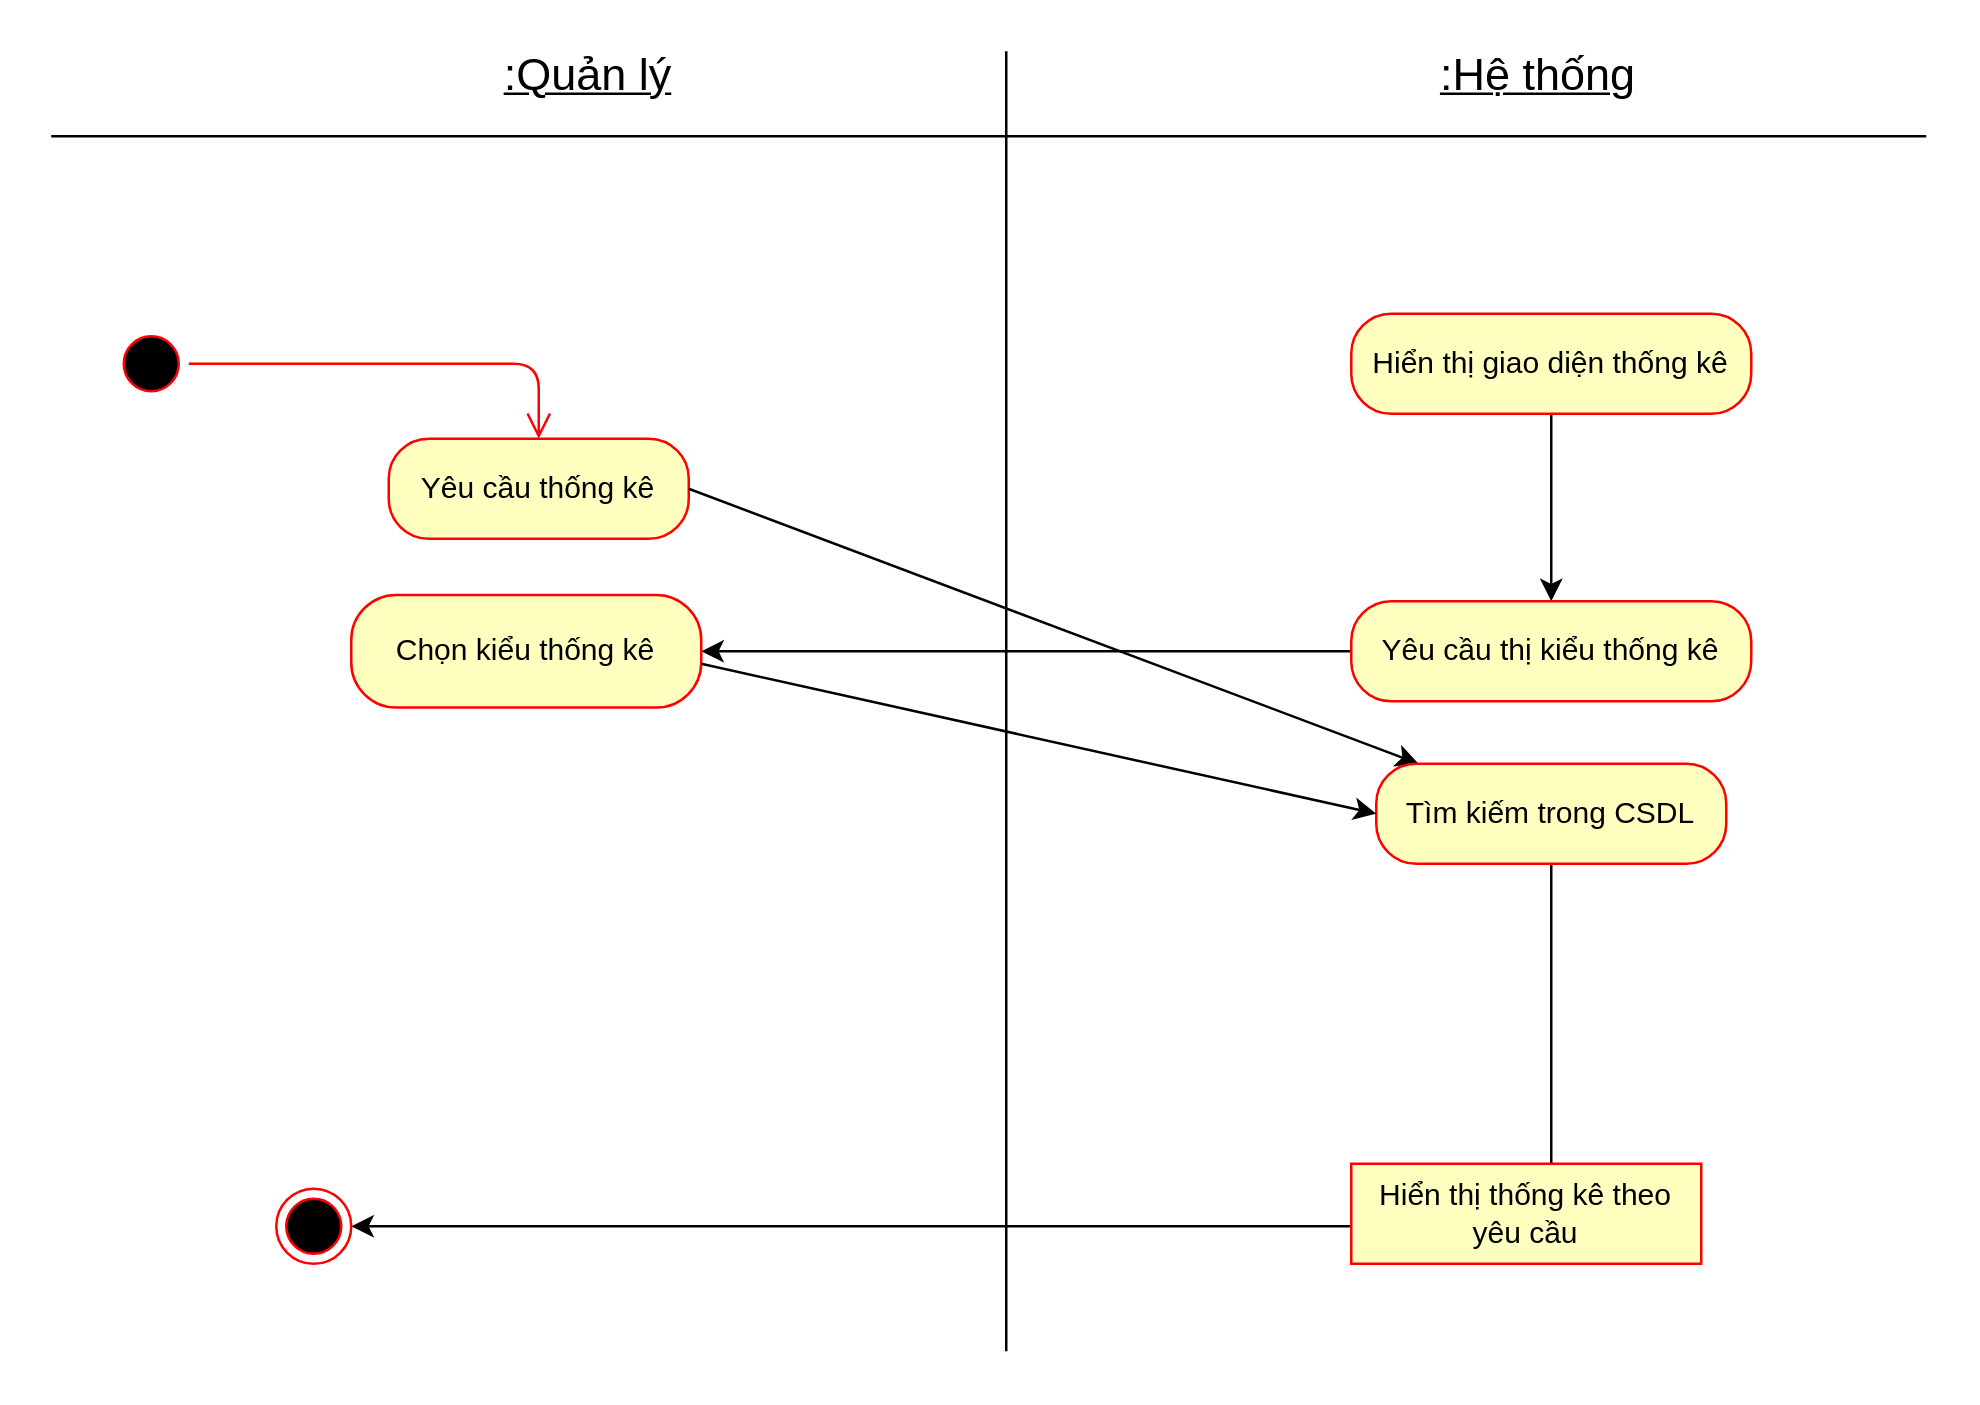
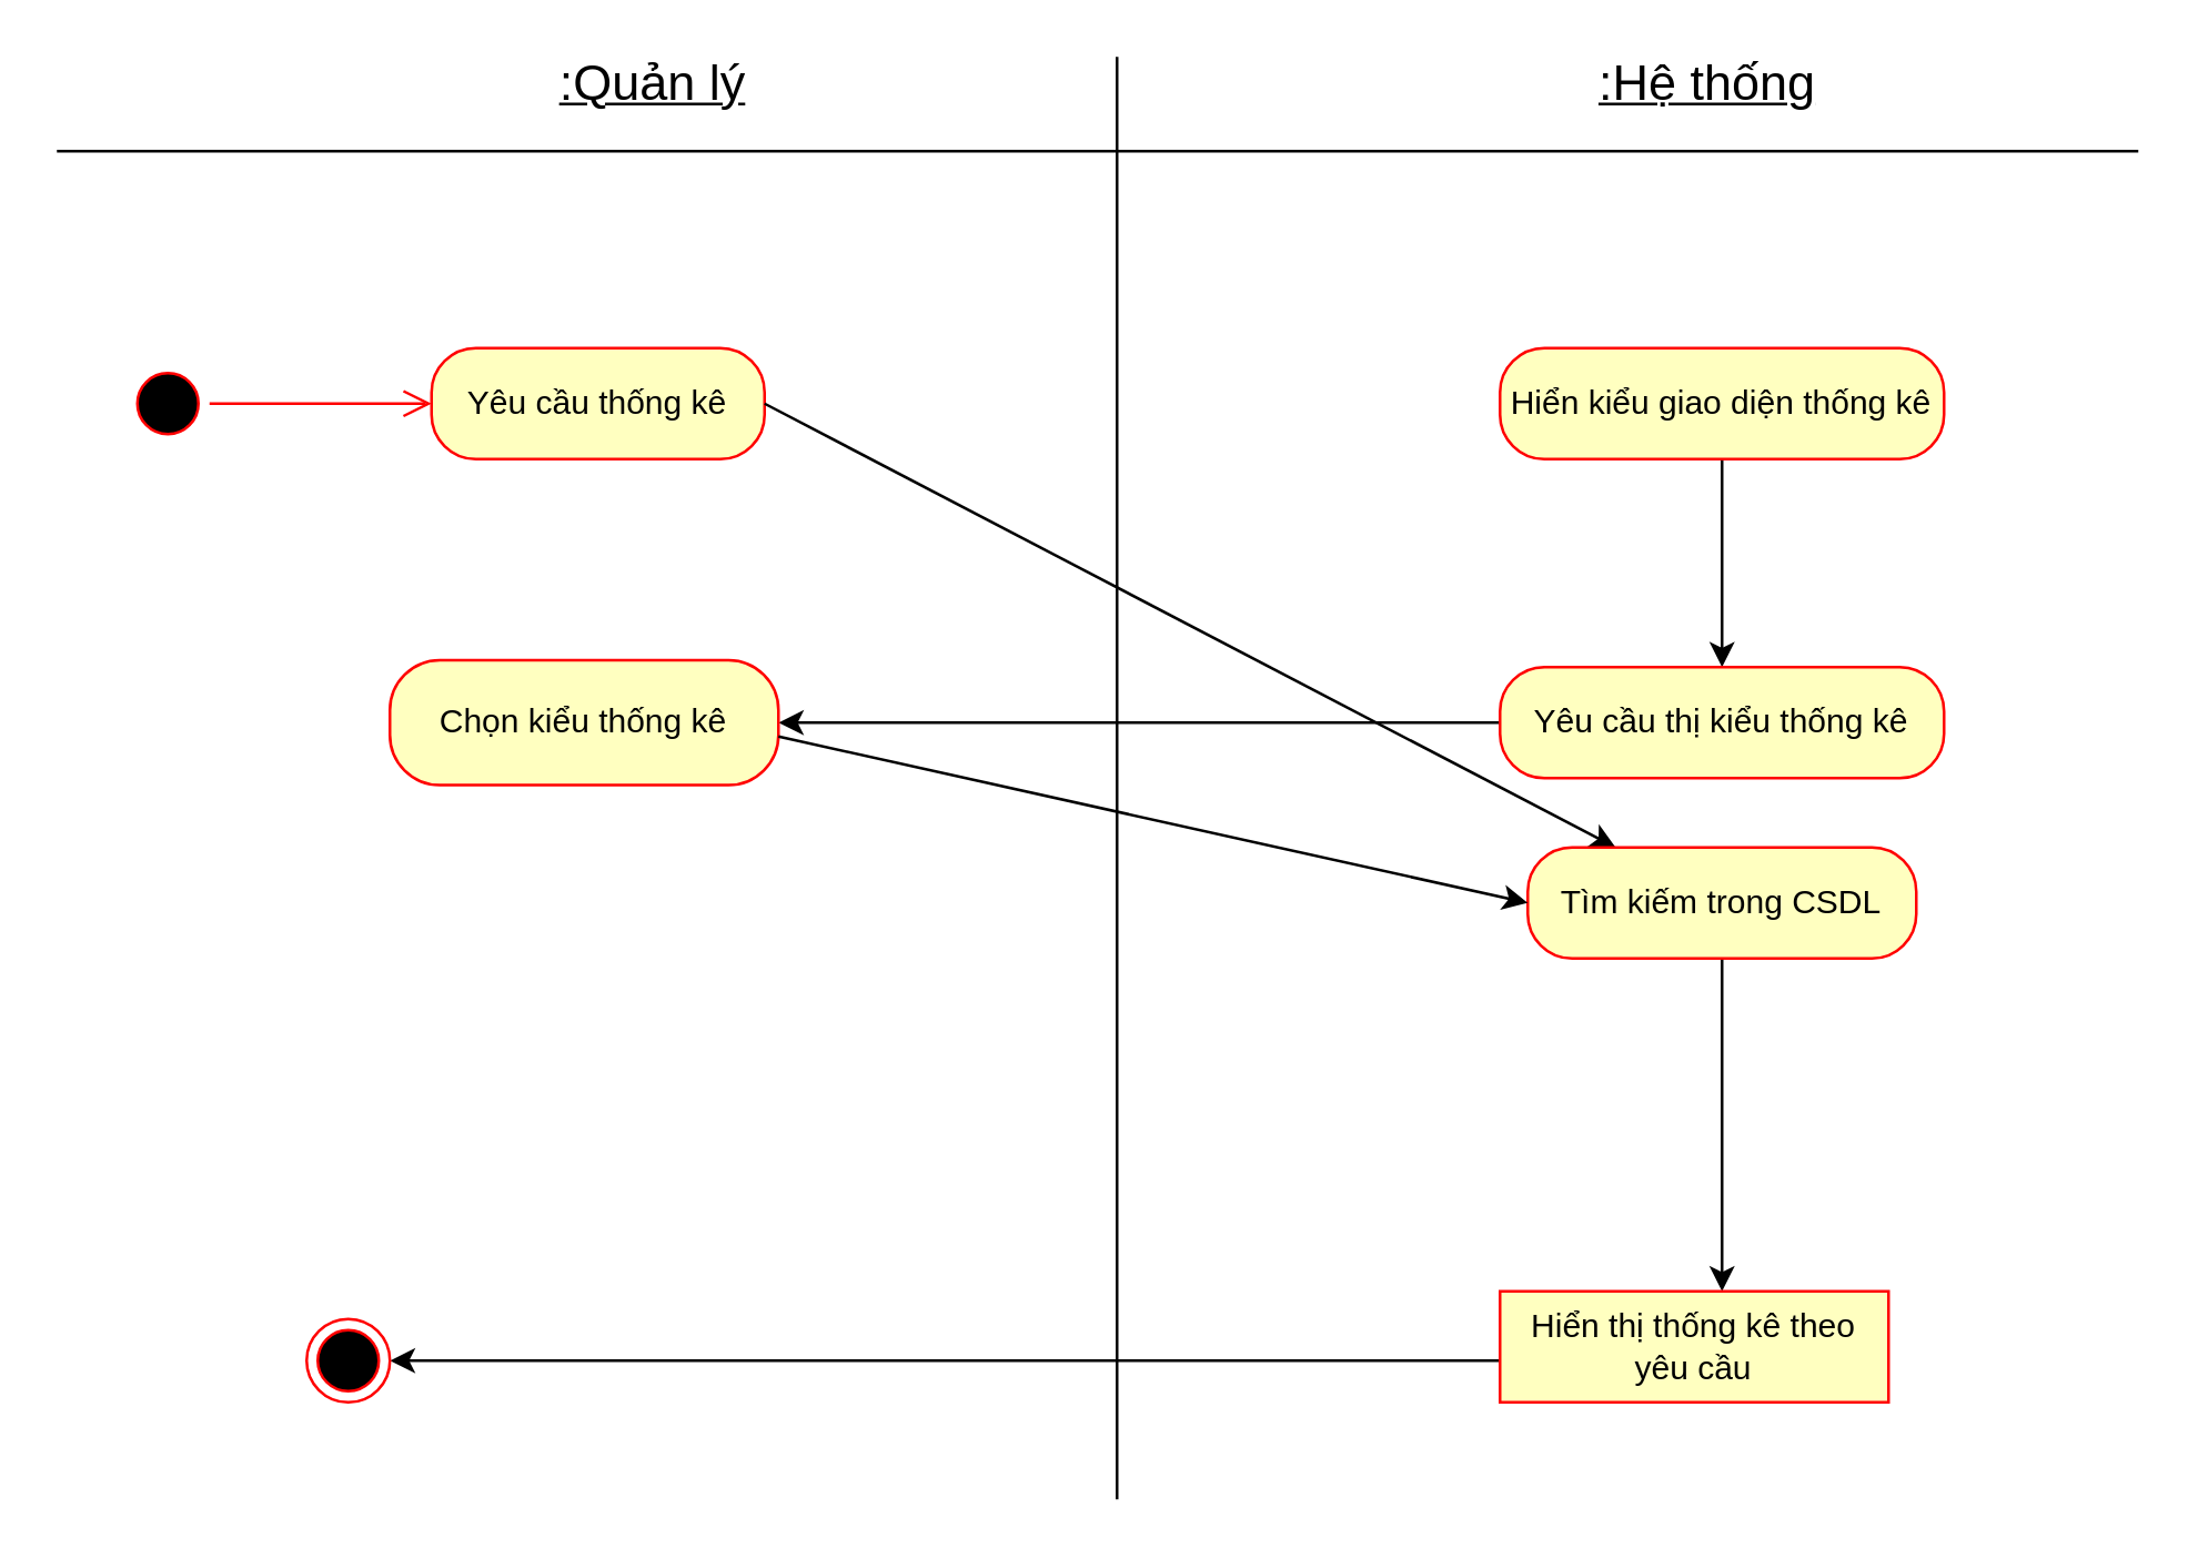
- <mxCell id="10" value="Hiển thị giao diện thống kê" style="rounded=1;whiteSpace=wrap;html=1;arcSize=40;fontColor=#000000;fillColor=#ffffc0;strokeColor=#ff0000;" parent="1" vertex="1"><mxGeometry x="540" y="125" width="160" height="40" as="geometry" /></mxCell>
+ <mxCell id="10" value="Hiển kiểu giao diện thống kê" style="rounded=1;whiteSpace=wrap;html=1;arcSize=40;fontColor=#000000;fillColor=#ffffc0;strokeColor=#ff0000;" parent="1" vertex="1"><mxGeometry x="540" y="125" width="160" height="40" as="geometry" /></mxCell>
- <mxCell id="8" value="Yêu cầu thống kê" style="rounded=1;whiteSpace=wrap;html=1;arcSize=40;fontColor=#000000;fillColor=#ffffc0;strokeColor=#ff0000;" parent="1" vertex="1"><mxGeometry x="155" y="175" width="120" height="40" as="geometry" /></mxCell>
+ <mxCell id="8" value="Yêu cầu thống kê" style="rounded=1;whiteSpace=wrap;html=1;arcSize=40;fontColor=#000000;fillColor=#ffffc0;strokeColor=#ff0000;" parent="1" vertex="1"><mxGeometry x="155" y="125" width="120" height="40" as="geometry" /></mxCell>
- <mxCell id="15" value="" style="edgeStyle=orthogonalEdgeStyle;rounded=0;orthogonalLoop=1;jettySize=auto;html=1;strokeColor=#000000;fillColor=#171717;endArrow=none;" parent="1" source="16" target="18" edge="1"><mxGeometry relative="1" as="geometry"><Array as="points"><mxPoint x="640" y="490" /></Array></mxGeometry></mxCell>
+ <mxCell id="15" value="" style="edgeStyle=orthogonalEdgeStyle;rounded=0;orthogonalLoop=1;jettySize=auto;html=1;strokeColor=#000000;fillColor=#171717;" parent="1" source="16" target="18" edge="1"><mxGeometry relative="1" as="geometry"><Array as="points"><mxPoint x="640" y="490" /></Array></mxGeometry></mxCell>
